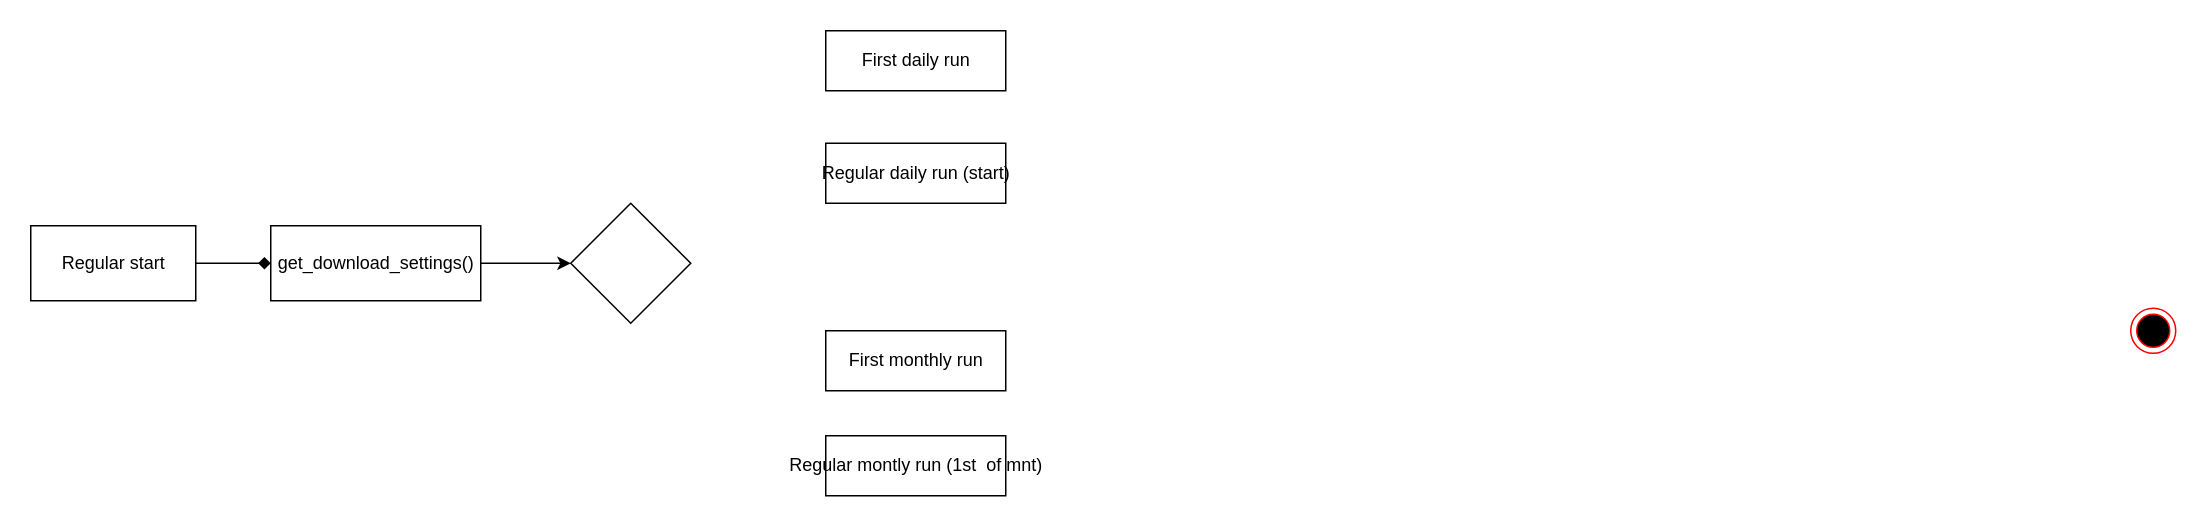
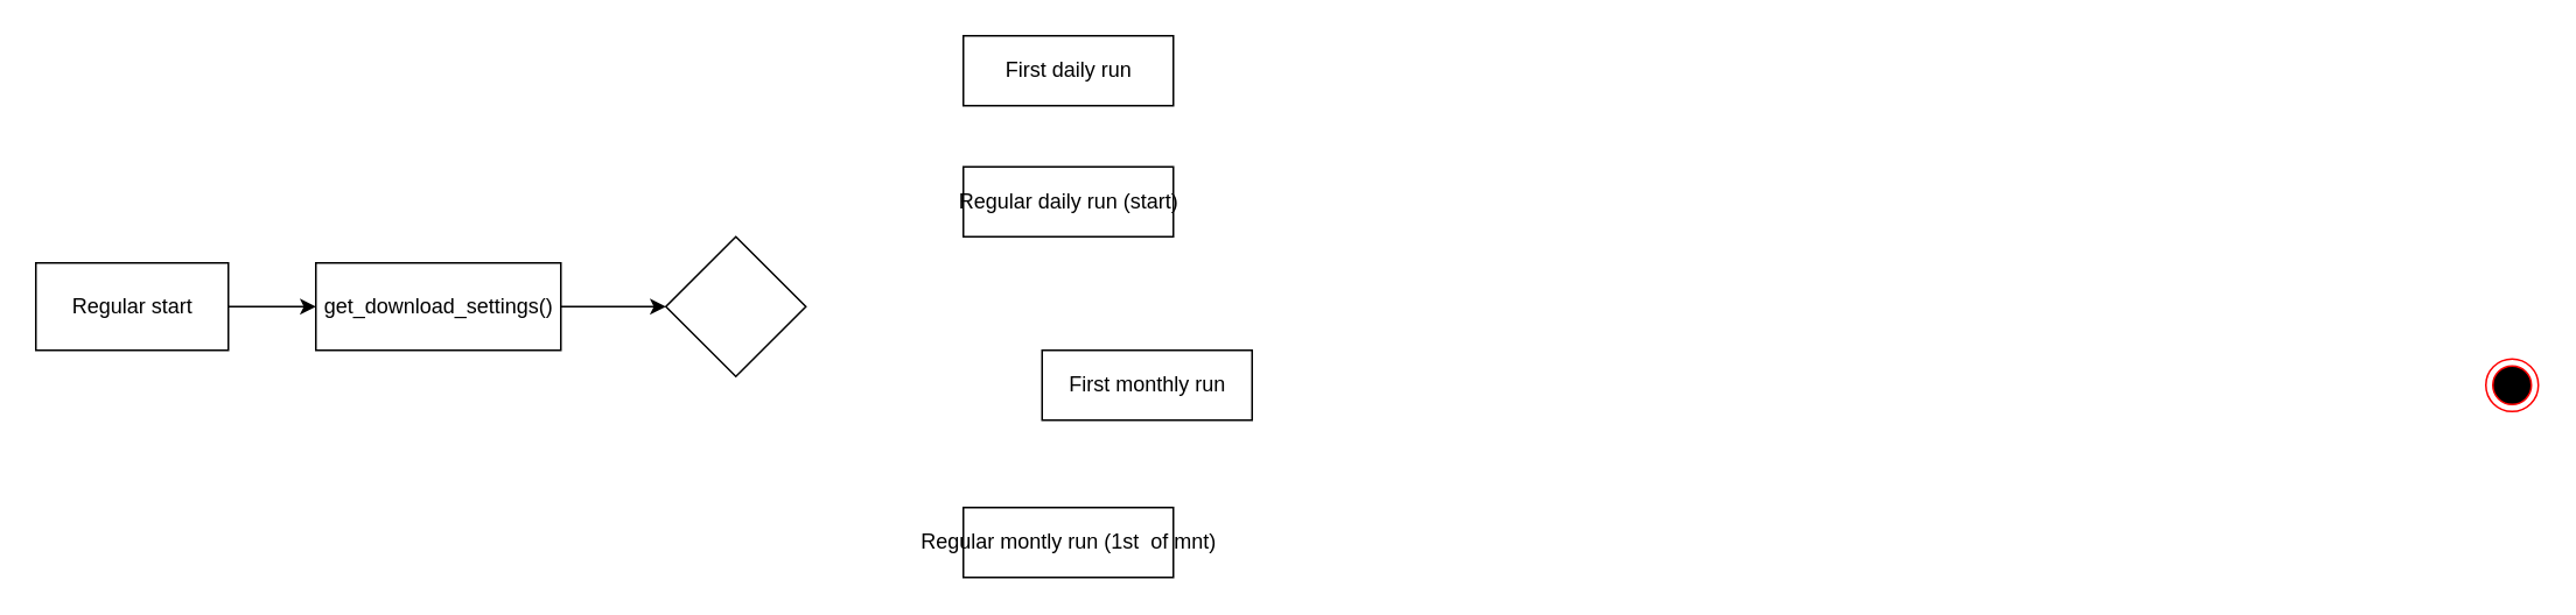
- <mxCell id="2" value="" style="edgeStyle=orthogonalEdgeStyle;rounded=0;orthogonalLoop=1;jettySize=auto;html=1;endArrow=diamond;" edge="1" parent="1" source="3" target="6"><mxGeometry relative="1" as="geometry" /></mxCell>
+ <mxCell id="2" value="" style="edgeStyle=orthogonalEdgeStyle;rounded=0;orthogonalLoop=1;jettySize=auto;html=1;" edge="1" parent="1" source="3" target="6"><mxGeometry relative="1" as="geometry" /></mxCell>
- <mxCell id="8" value="First monthly run" style="html=1;" vertex="1" parent="1"><mxGeometry x="550" y="220" width="120" height="40" as="geometry" /></mxCell>
+ <mxCell id="8" value="First monthly run" style="html=1;" vertex="1" parent="1"><mxGeometry x="595" y="200" width="120" height="40" as="geometry" /></mxCell>
